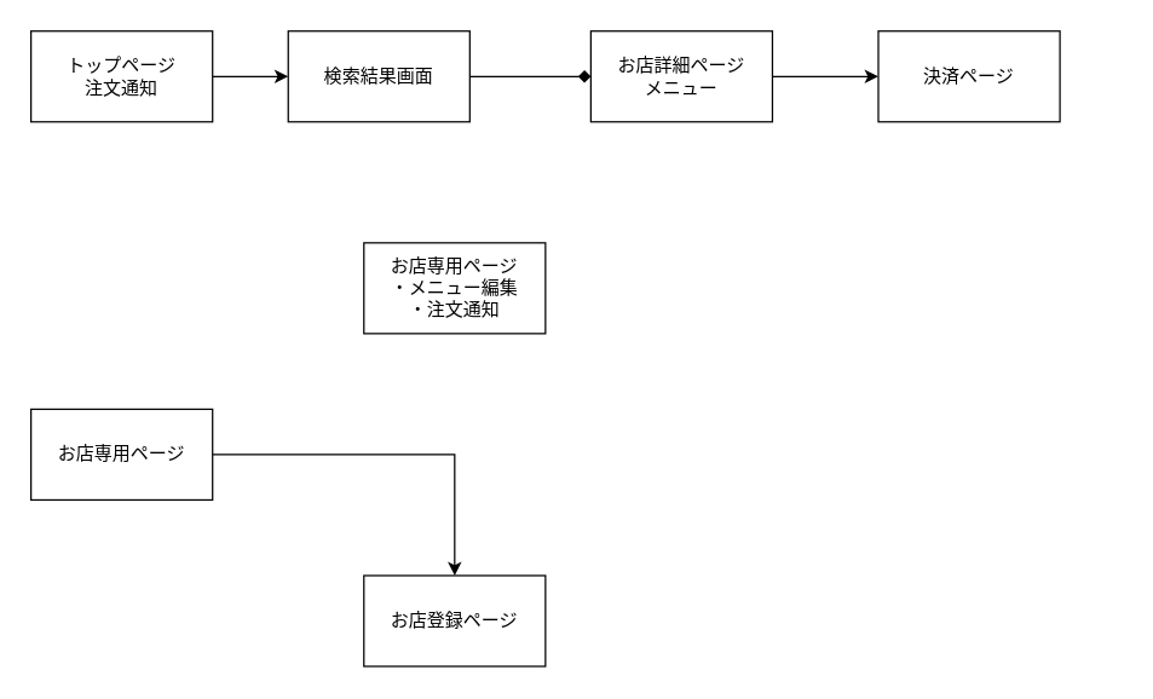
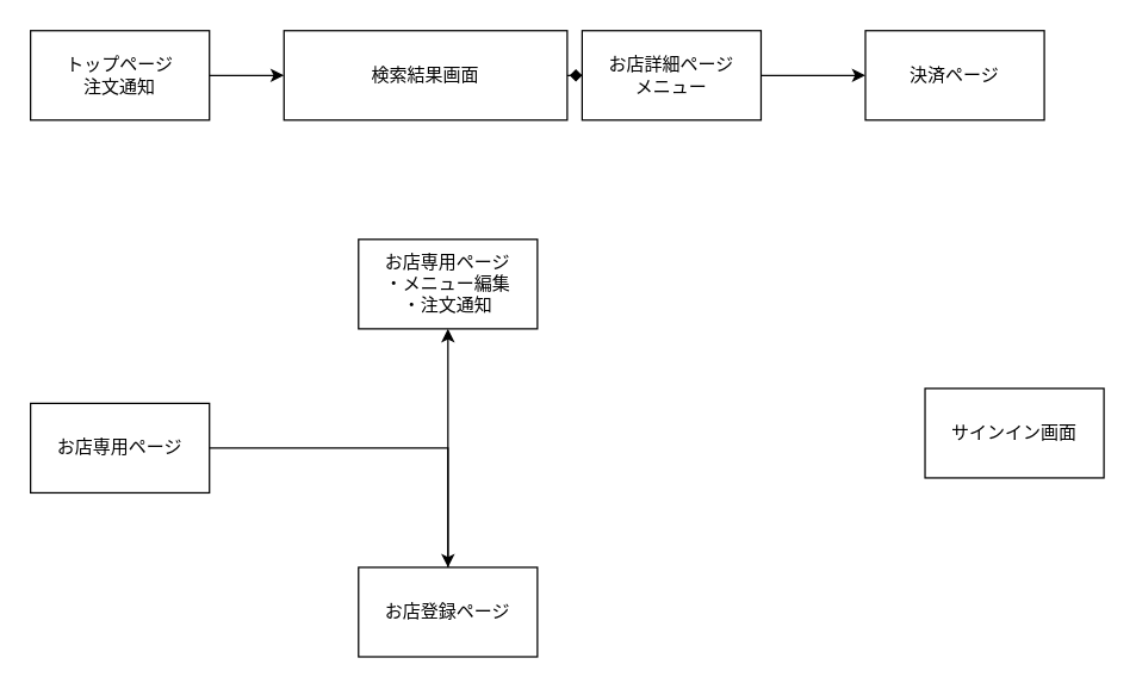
- <mxCell id="5" value="検索結果画面" style="rounded=0;whiteSpace=wrap;html=1;" parent="1" vertex="1"><mxGeometry x="190" y="20" width="120" height="60" as="geometry" /></mxCell>
+ <mxCell id="5" value="検索結果画面" style="rounded=0;whiteSpace=wrap;html=1;" parent="1" vertex="1"><mxGeometry x="190" y="20" width="190" height="60" as="geometry" /></mxCell>
+ <mxCell id="13" value="" style="edgeStyle=orthogonalEdgeStyle;rounded=0;orthogonalLoop=1;jettySize=auto;html=1;" edge="1" parent="1" source="14" target="12"><mxGeometry relative="1" as="geometry" /></mxCell>
+ <mxCell id="11" value="サインイン画面" style="rounded=0;whiteSpace=wrap;html=1;" parent="1" vertex="1"><mxGeometry x="620" y="260" width="120" height="60" as="geometry" /></mxCell>
